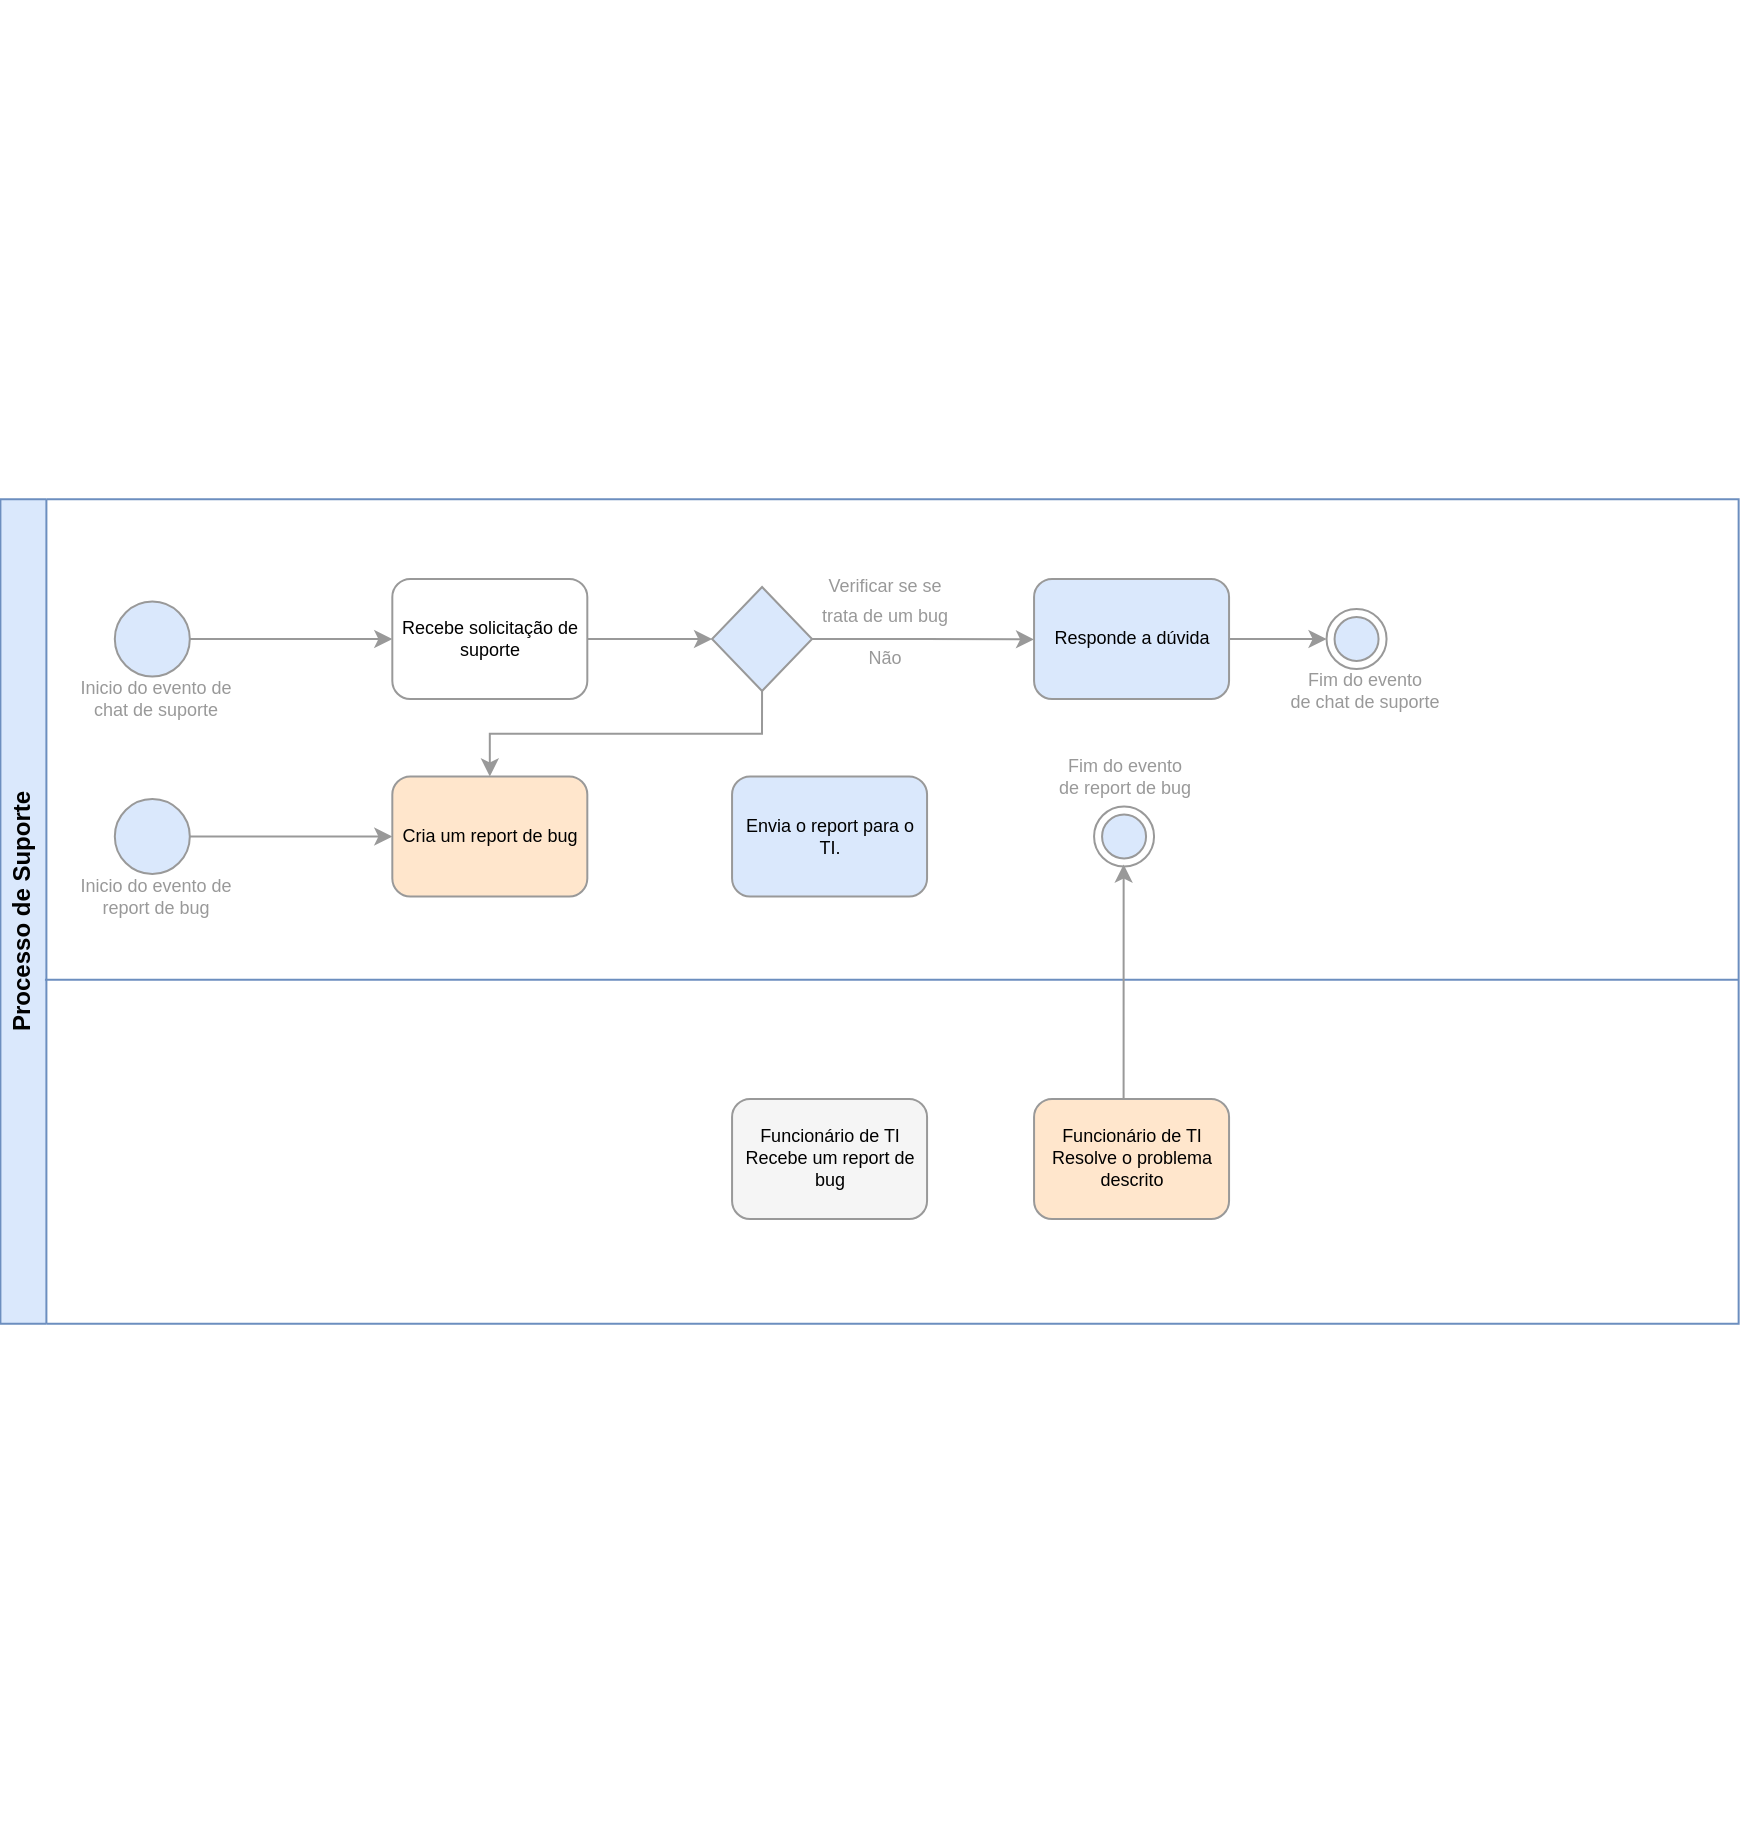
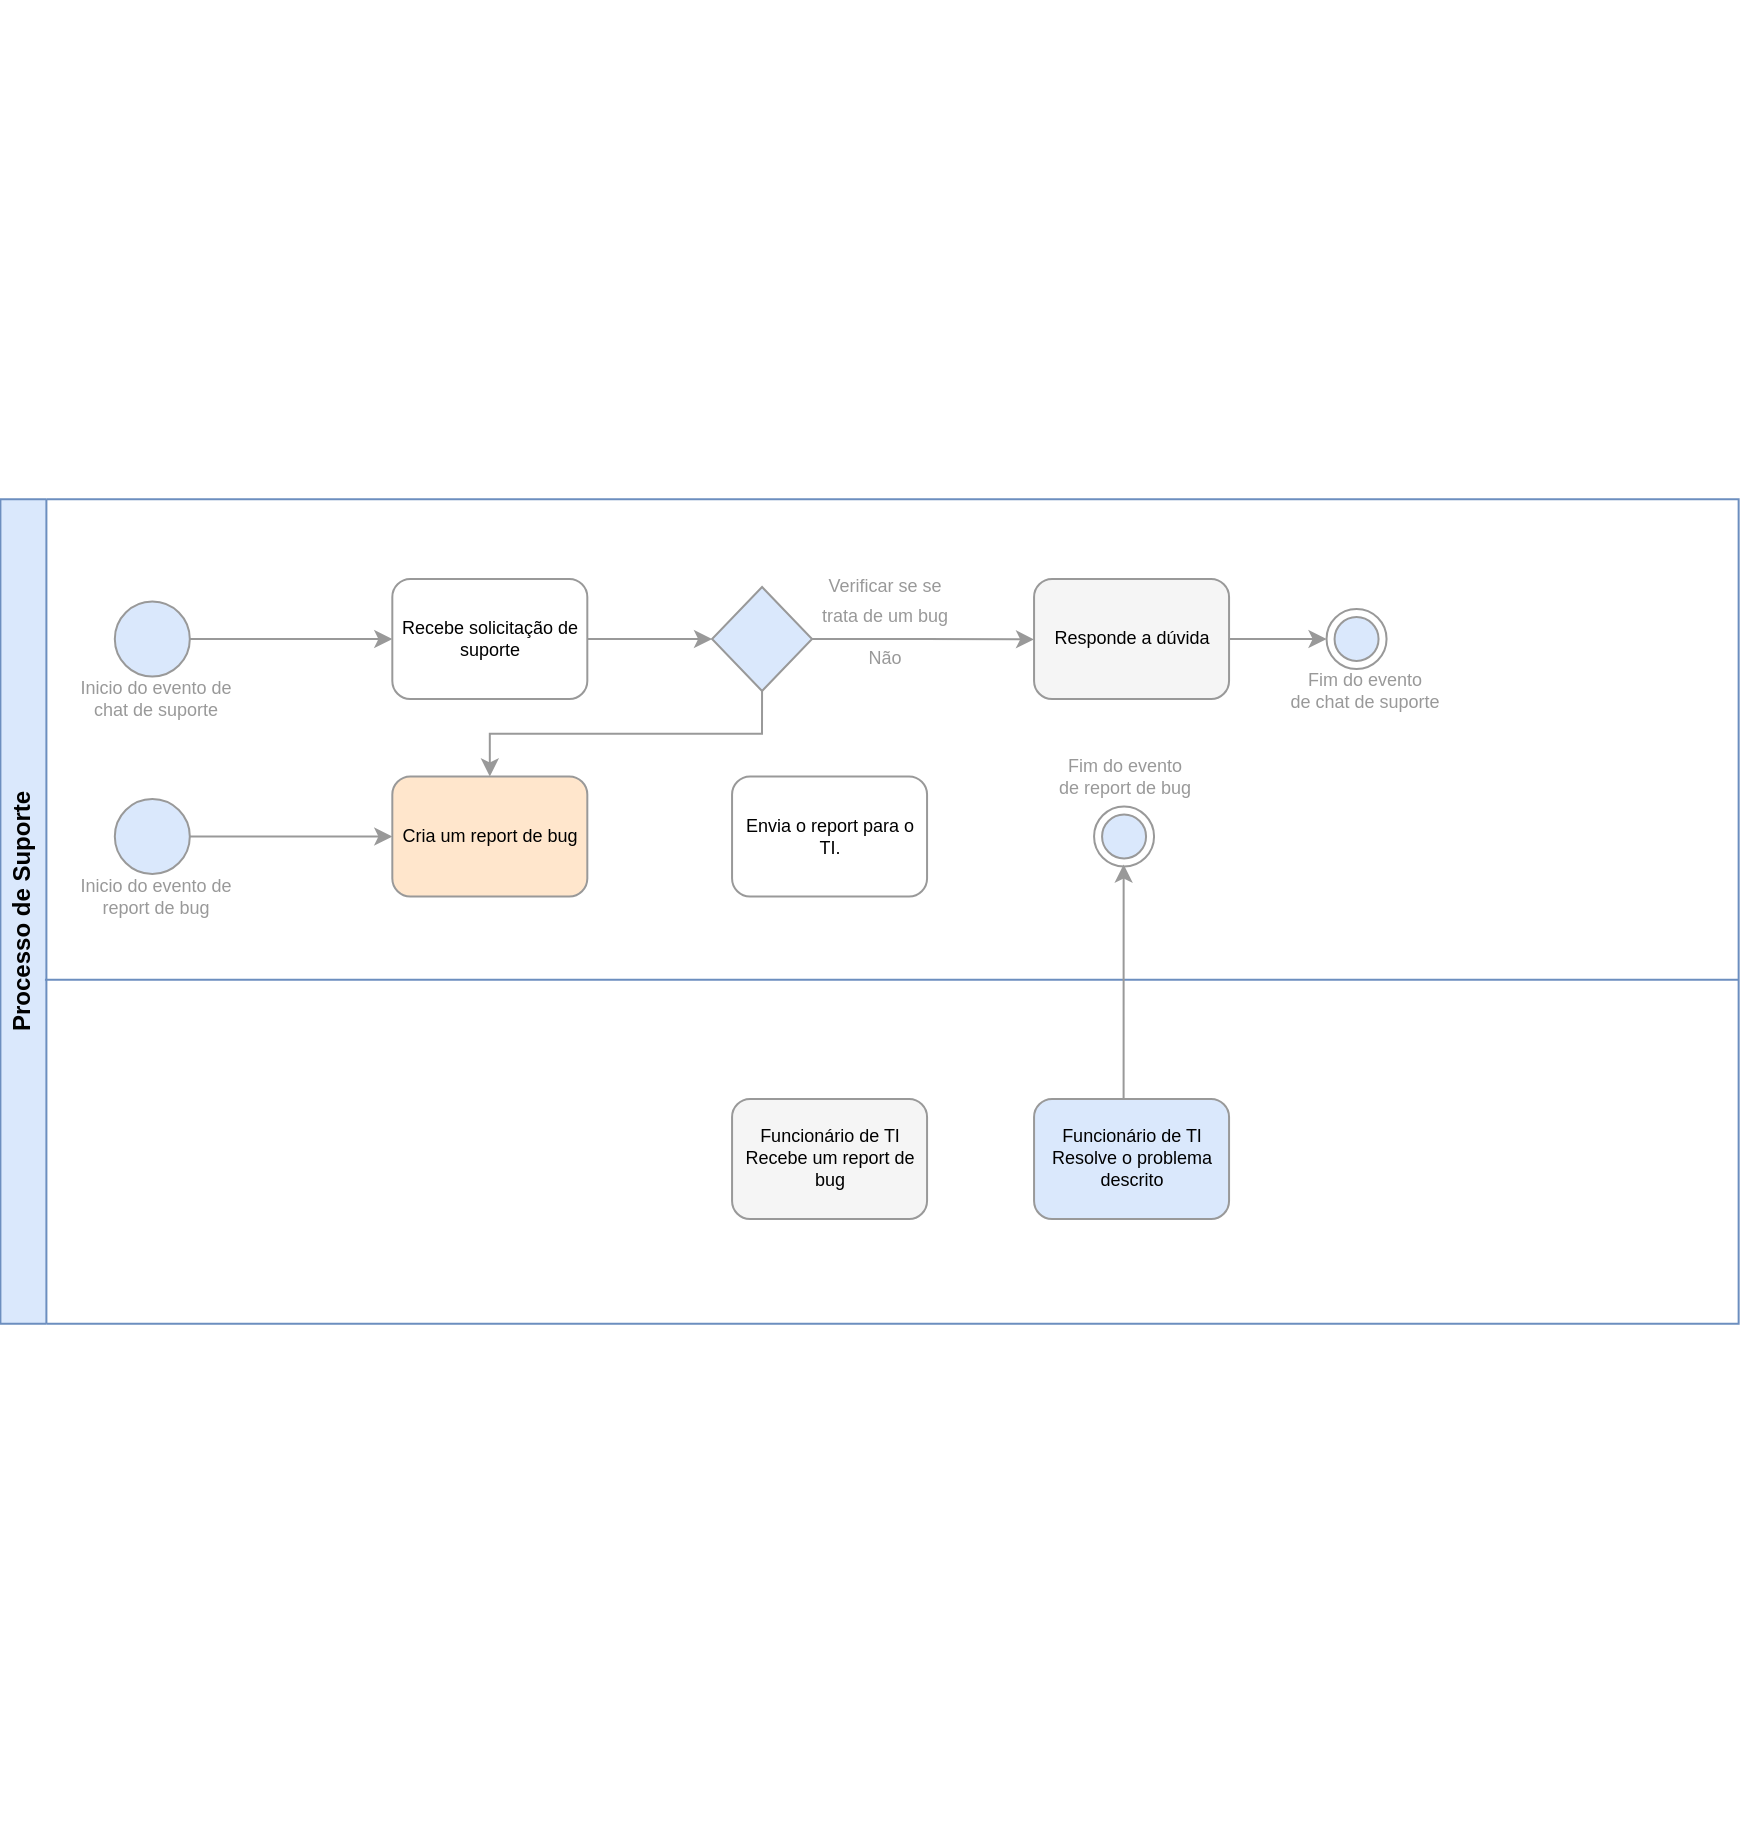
- <mxCell id="11" value="Responde a dúvida" style="rounded=1;whiteSpace=wrap;html=1;fontSize=9;labelBorderColor=none;fillColor=#dae8fc;labelBackgroundColor=none;strokeColor=#999999;" vertex="1" parent="2"><mxGeometry x="288.37" y="268.29" width="97.5" height="60" as="geometry" /></mxCell>
+ <mxCell id="11" value="Responde a dúvida" style="rounded=1;whiteSpace=wrap;html=1;fontSize=9;labelBorderColor=none;fillColor=#f5f5f5;labelBackgroundColor=none;strokeColor=#999999;" vertex="1" parent="2"><mxGeometry x="288.37" y="268.29" width="97.5" height="60" as="geometry" /></mxCell>
- <mxCell id="22" value="Envia o report para o TI." style="rounded=1;whiteSpace=wrap;html=1;fontSize=9;labelBorderColor=none;fillColor=#dae8fc;labelBackgroundColor=none;strokeColor=#999999;" vertex="1" parent="2"><mxGeometry x="137.37" y="367.04" width="97.5" height="60" as="geometry" /></mxCell>
+ <mxCell id="22" value="Envia o report para o TI." style="rounded=1;whiteSpace=wrap;html=1;fontSize=9;labelBorderColor=none;fillColor=#ffffff;labelBackgroundColor=none;strokeColor=#999999;" vertex="1" parent="2"><mxGeometry x="137.37" y="367.04" width="97.5" height="60" as="geometry" /></mxCell>
- <mxCell id="27" value="Funcionário de TI&lt;br&gt;Resolve o problema descrito" style="rounded=1;whiteSpace=wrap;html=1;fontSize=9;labelBorderColor=none;fillColor=#ffe6cc;labelBackgroundColor=none;strokeColor=#999999;" vertex="1" parent="2"><mxGeometry x="288.37" y="528.29" width="97.5" height="60" as="geometry" /></mxCell>
+ <mxCell id="27" value="Funcionário de TI&lt;br&gt;Resolve o problema descrito" style="rounded=1;whiteSpace=wrap;html=1;fontSize=9;labelBorderColor=none;fillColor=#dae8fc;labelBackgroundColor=none;strokeColor=#999999;" vertex="1" parent="2"><mxGeometry x="288.37" y="528.29" width="97.5" height="60" as="geometry" /></mxCell>
